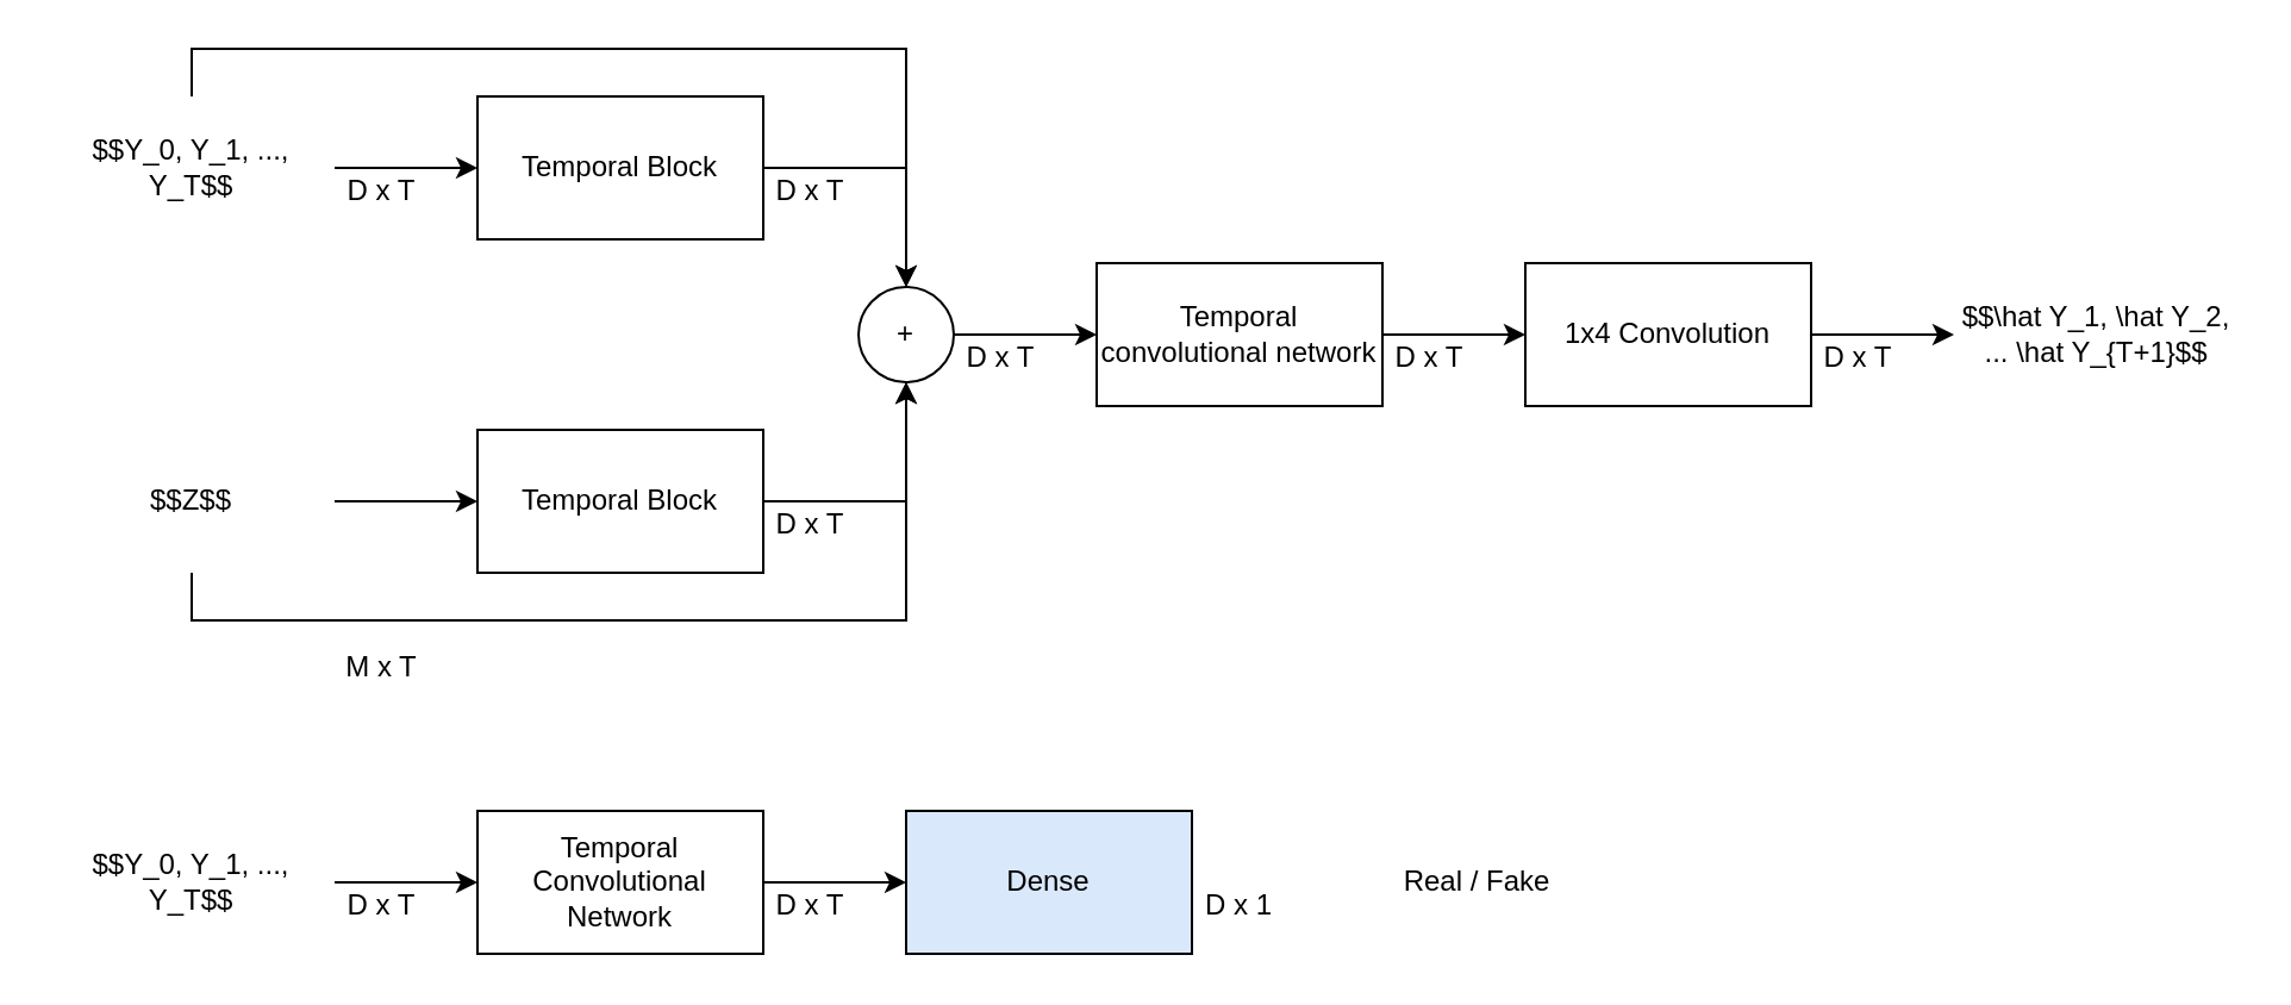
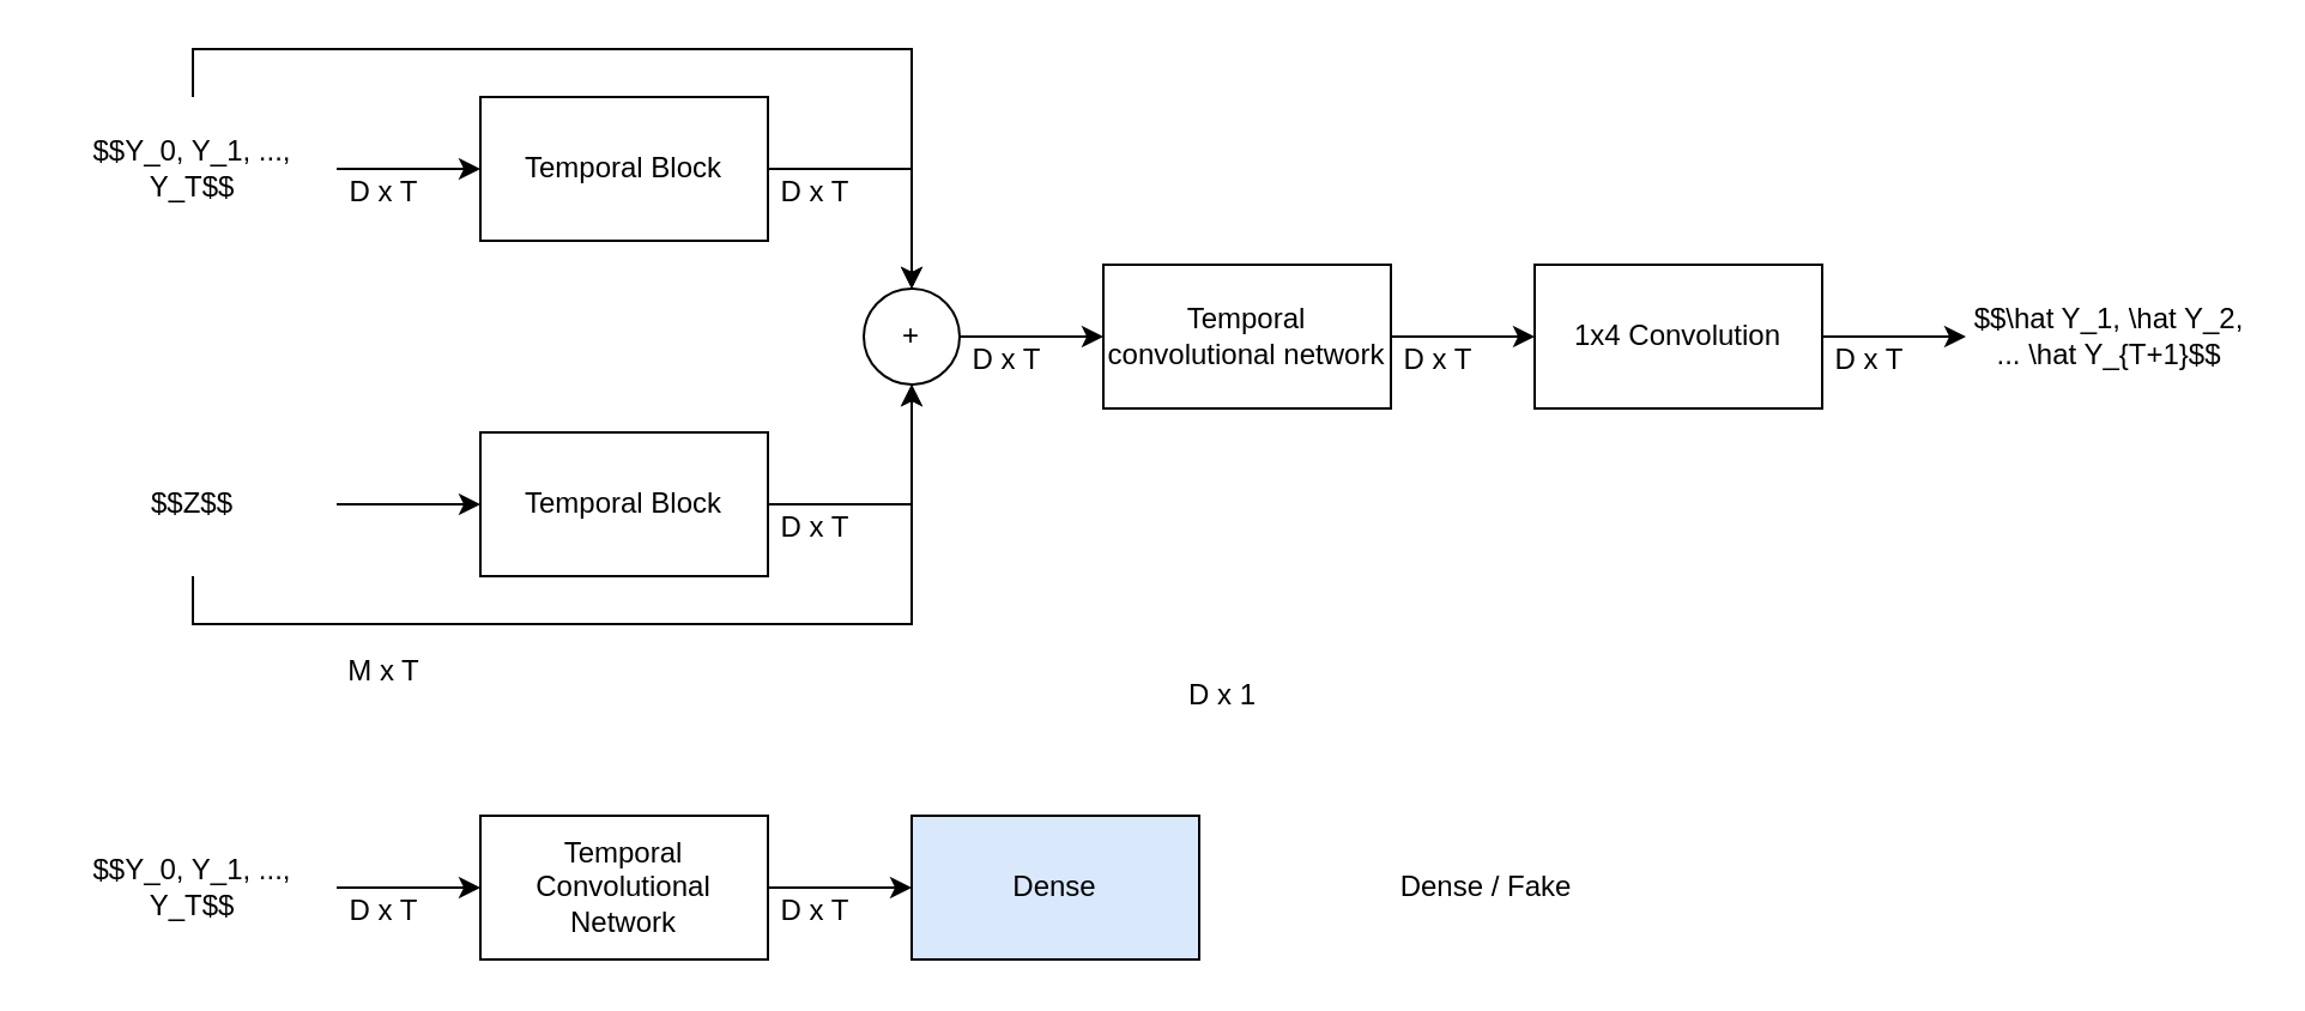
- <mxCell id="33" value="Real / Fake" style="rounded=0;whiteSpace=wrap;html=1;fontFamily=Helvetica;fontSize=12;fillColor=none;strokeColor=none;" vertex="1" parent="1"><mxGeometry x="560" y="340" width="120" height="60" as="geometry" /></mxCell>
+ <mxCell id="33" value="Dense / Fake" style="rounded=0;whiteSpace=wrap;html=1;fontFamily=Helvetica;fontSize=12;fillColor=none;strokeColor=none;" vertex="1" parent="1"><mxGeometry x="560" y="340" width="120" height="60" as="geometry" /></mxCell>
- <mxCell id="34" value="D x 1" style="text;html=1;strokeColor=none;fillColor=none;align=center;verticalAlign=middle;whiteSpace=wrap;rounded=0;fontFamily=Helvetica;fontSize=12;" vertex="1" parent="1"><mxGeometry x="500" y="370" width="40" height="20" as="geometry" /></mxCell>
+ <mxCell id="34" value="D x 1" style="text;html=1;strokeColor=none;fillColor=none;align=center;verticalAlign=middle;whiteSpace=wrap;rounded=0;fontFamily=Helvetica;fontSize=12;" vertex="1" parent="1"><mxGeometry x="490" y="280" width="40" height="20" as="geometry" /></mxCell>
